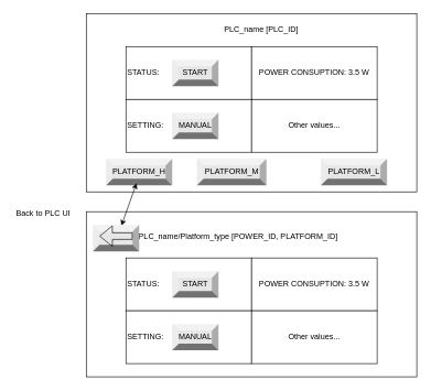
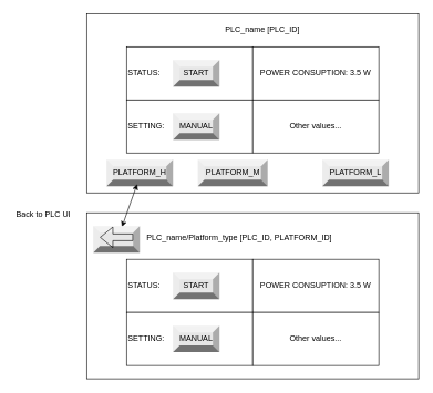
- <mxCell id="21" value="PLC_name/Platform_type [POWER_ID, PLATFORM_ID]" style="text;html=1;align=center;verticalAlign=middle;whiteSpace=wrap;rounded=0;" vertex="1" parent="1"><mxGeometry x="130" y="342.5" width="460" height="30" as="geometry" /></mxCell>
+ <mxCell id="21" value="PLC_name/Platform_type [PLC_ID, PLATFORM_ID]" style="text;html=1;align=center;verticalAlign=middle;whiteSpace=wrap;rounded=0;" vertex="1" parent="1"><mxGeometry x="130" y="342.5" width="460" height="30" as="geometry" /></mxCell>
